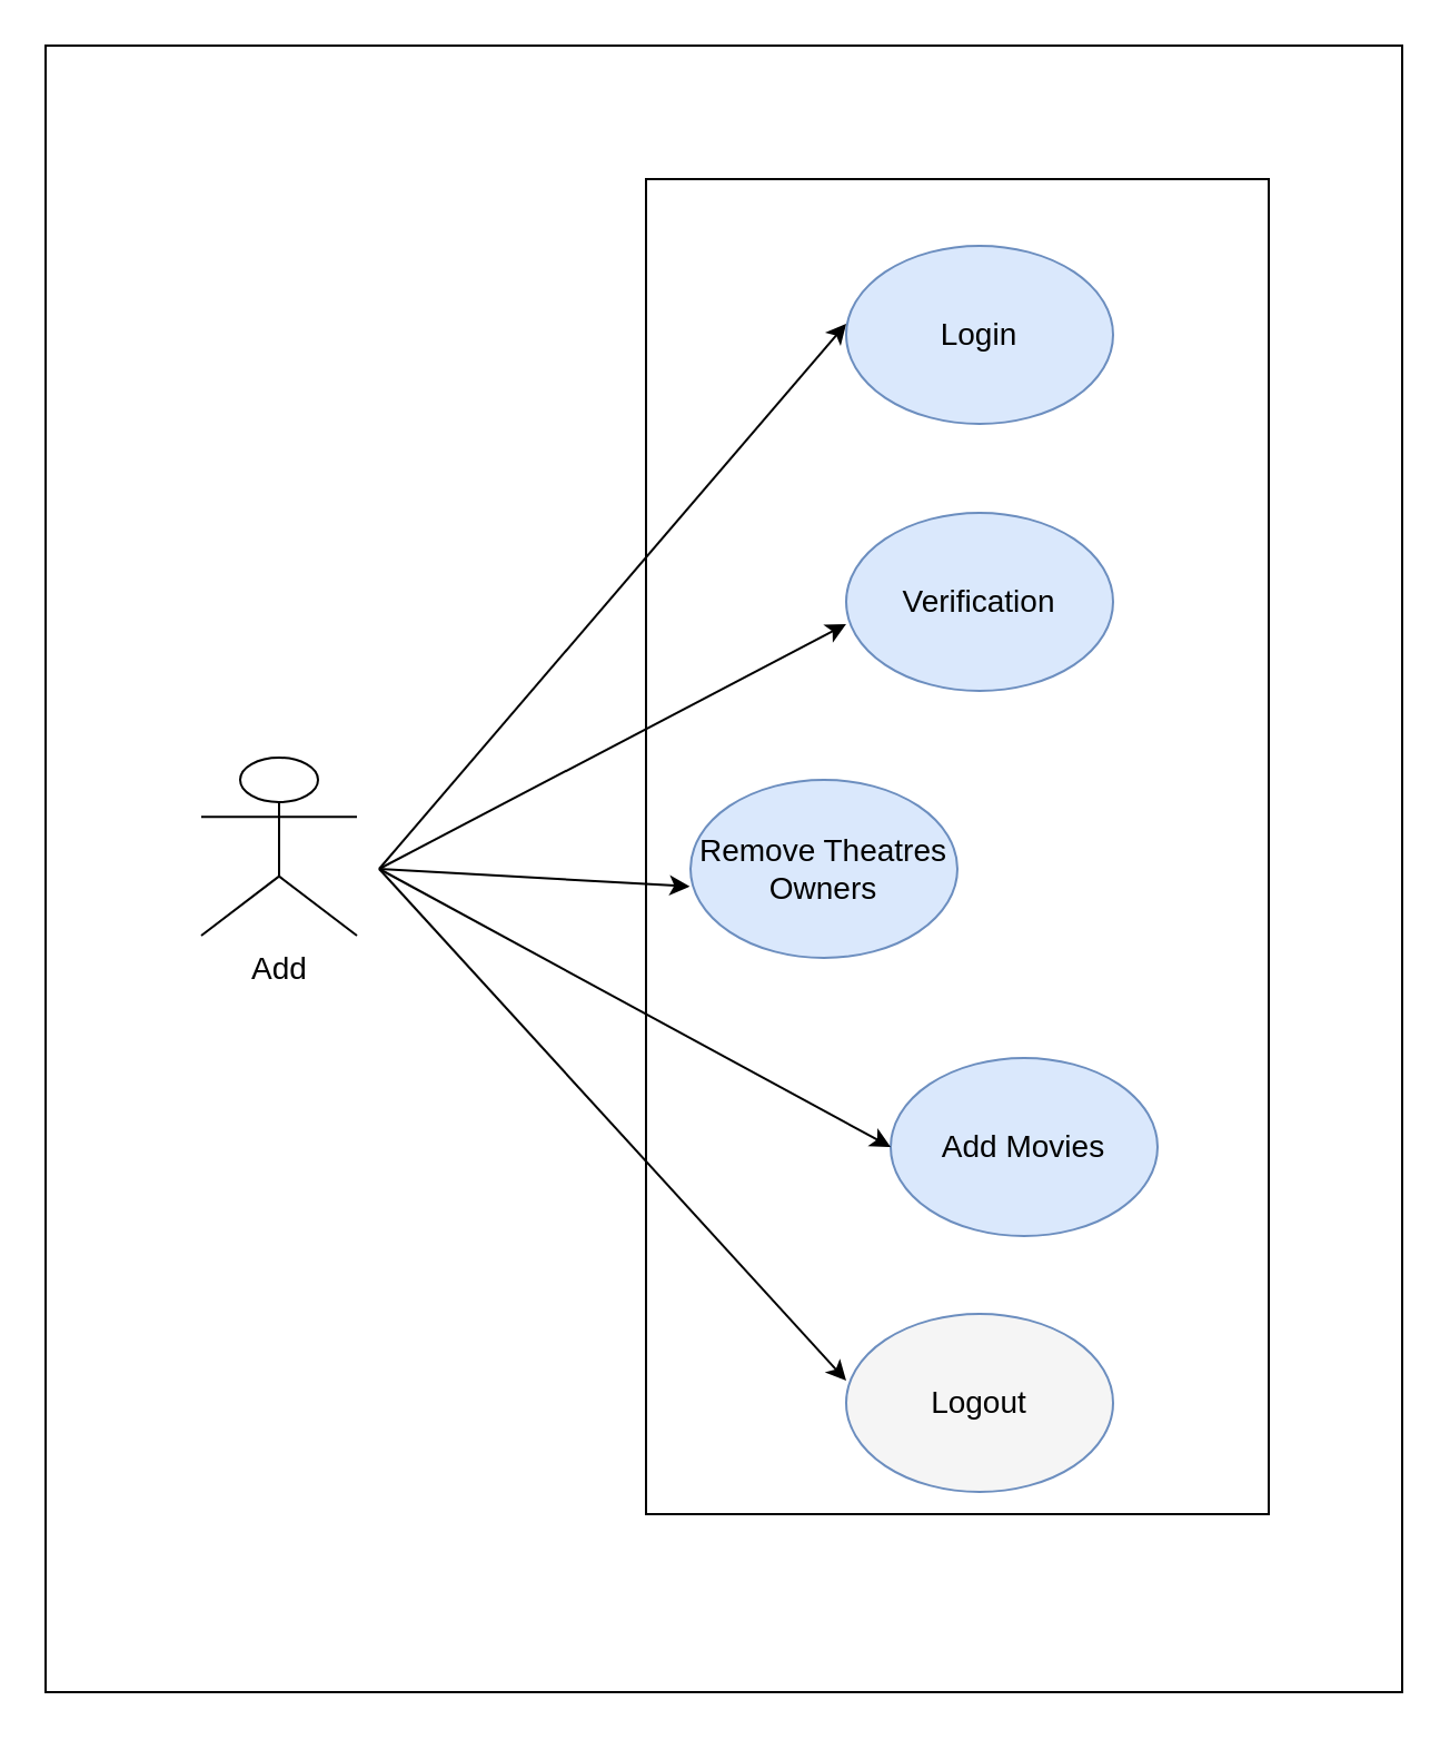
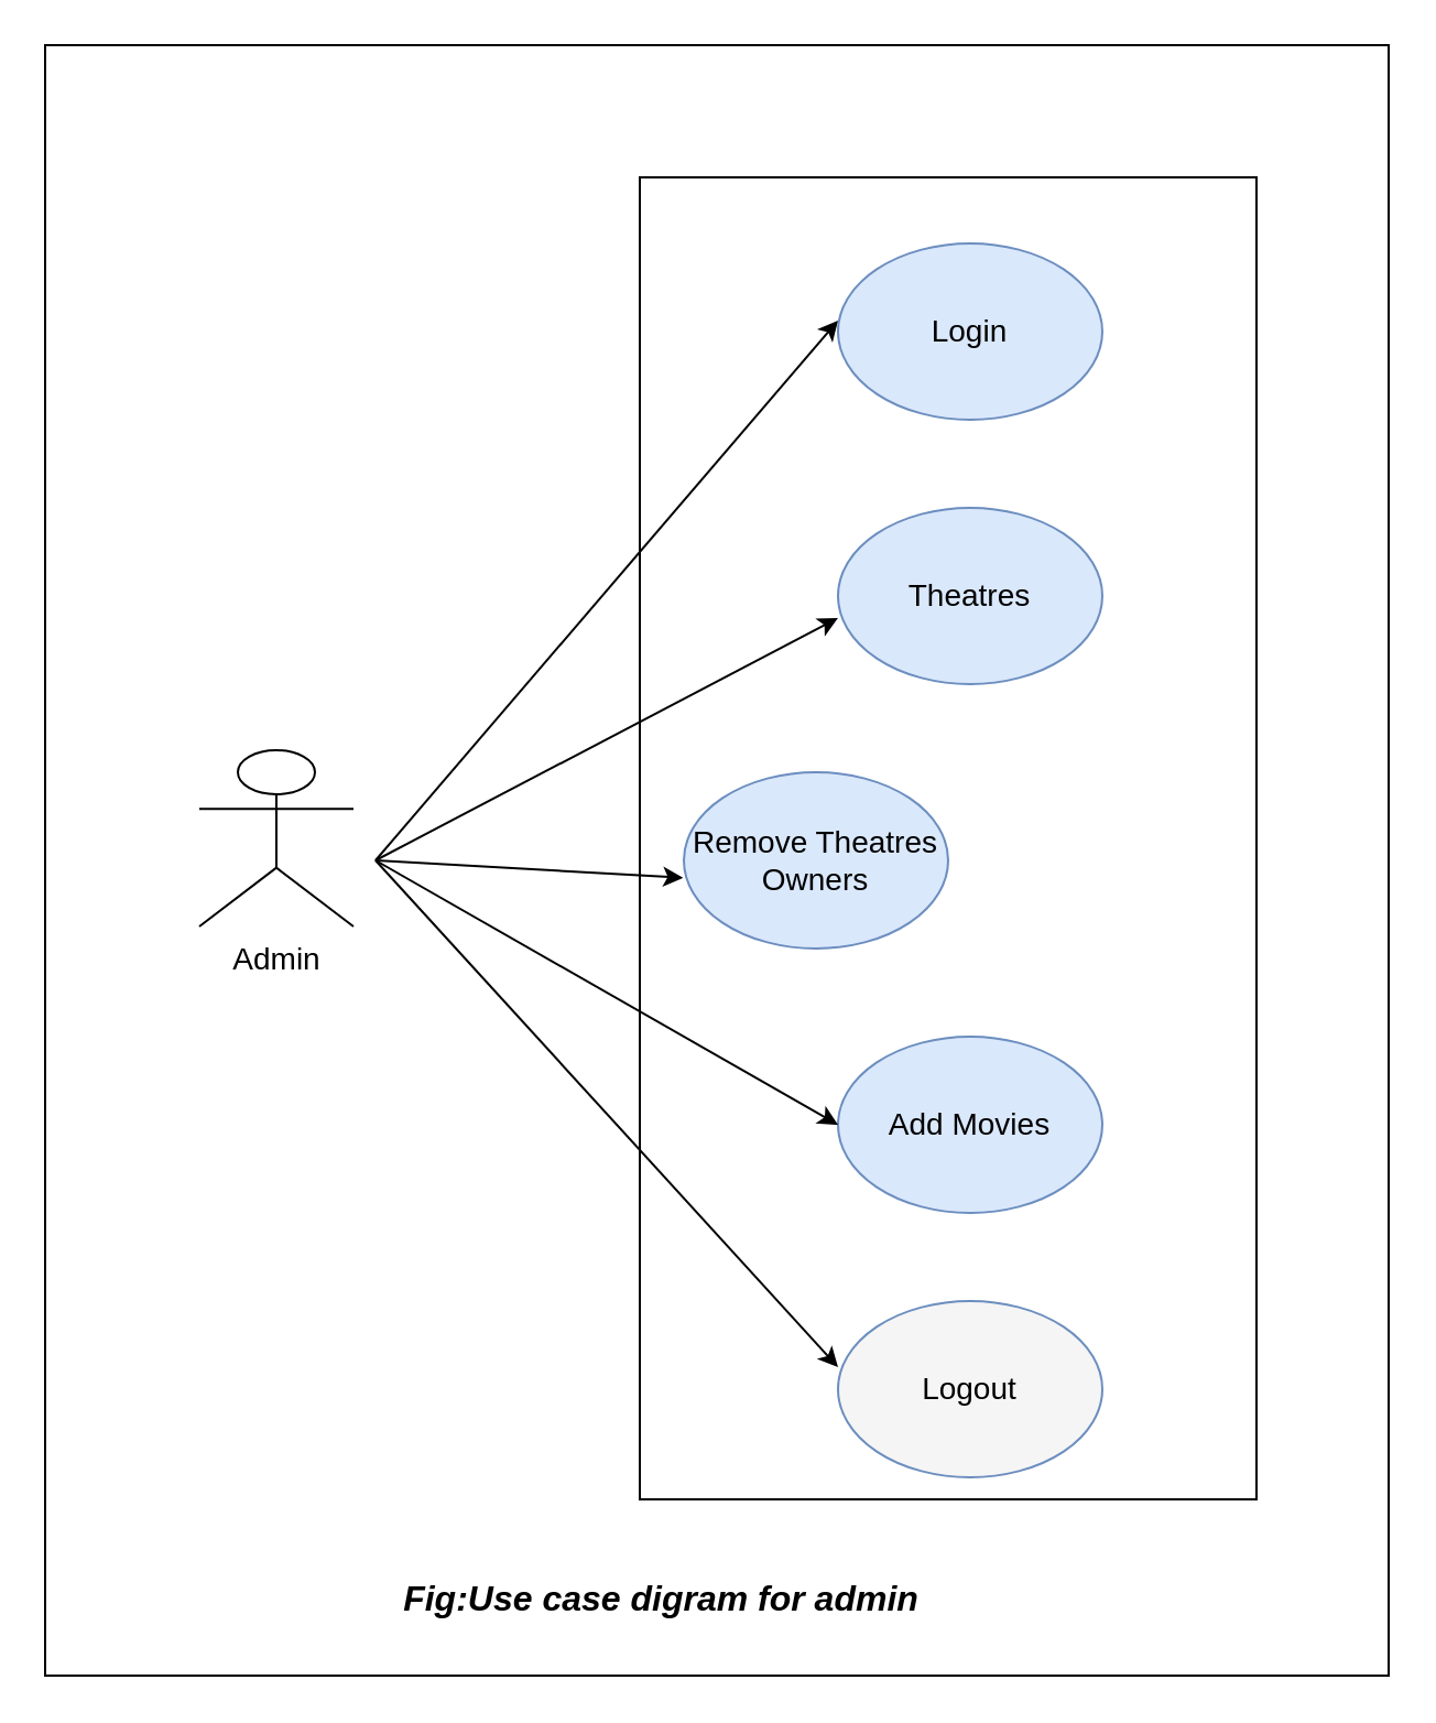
- <mxCell id="5" value="&lt;font style=&quot;font-size: 14px;&quot;&gt;Verification&lt;/font&gt;" style="ellipse;whiteSpace=wrap;html=1;fillColor=#dae8fc;strokeColor=#6c8ebf;" parent="1" vertex="1"><mxGeometry x="380" y="230" width="120" height="80" as="geometry" /></mxCell>
+ <mxCell id="5" value="&lt;font style=&quot;font-size: 14px;&quot;&gt;Theatres&lt;/font&gt;" style="ellipse;whiteSpace=wrap;html=1;fillColor=#dae8fc;strokeColor=#6c8ebf;" parent="1" vertex="1"><mxGeometry x="380" y="230" width="120" height="80" as="geometry" /></mxCell>
- <mxCell id="2" value="&lt;font style=&quot;font-size: 14px;&quot;&gt;Add&lt;/font&gt;" style="shape=umlActor;verticalLabelPosition=bottom;verticalAlign=top;html=1;outlineConnect=0;" parent="1" vertex="1"><mxGeometry x="90" y="340" width="70" height="80" as="geometry" /></mxCell>
+ <mxCell id="2" value="&lt;font style=&quot;font-size: 14px;&quot;&gt;Admin&lt;/font&gt;" style="shape=umlActor;verticalLabelPosition=bottom;verticalAlign=top;html=1;outlineConnect=0;" parent="1" vertex="1"><mxGeometry x="90" y="340" width="70" height="80" as="geometry" /></mxCell>
- <mxCell id="7" value="&lt;font style=&quot;font-size: 14px&quot;&gt;Add Movies&lt;/font&gt;" style="ellipse;whiteSpace=wrap;html=1;fillColor=#dae8fc;strokeColor=#6c8ebf;" parent="1" vertex="1"><mxGeometry x="400" y="475" width="120" height="80" as="geometry" /></mxCell>
+ <mxCell id="7" value="&lt;font style=&quot;font-size: 14px&quot;&gt;Add Movies&lt;/font&gt;" style="ellipse;whiteSpace=wrap;html=1;fillColor=#dae8fc;strokeColor=#6c8ebf;" parent="1" vertex="1"><mxGeometry x="380" y="470" width="120" height="80" as="geometry" /></mxCell>
+ <mxCell id="13" value="&lt;b&gt;&lt;i&gt;Fig:Use case digram for admin&lt;/i&gt;&lt;/b&gt;" style="text;html=1;strokeColor=none;fillColor=none;align=center;verticalAlign=middle;whiteSpace=wrap;rounded=0;fontSize=16;" parent="1" vertex="1"><mxGeometry x="160" y="710" width="280" height="30" as="geometry" /></mxCell>
